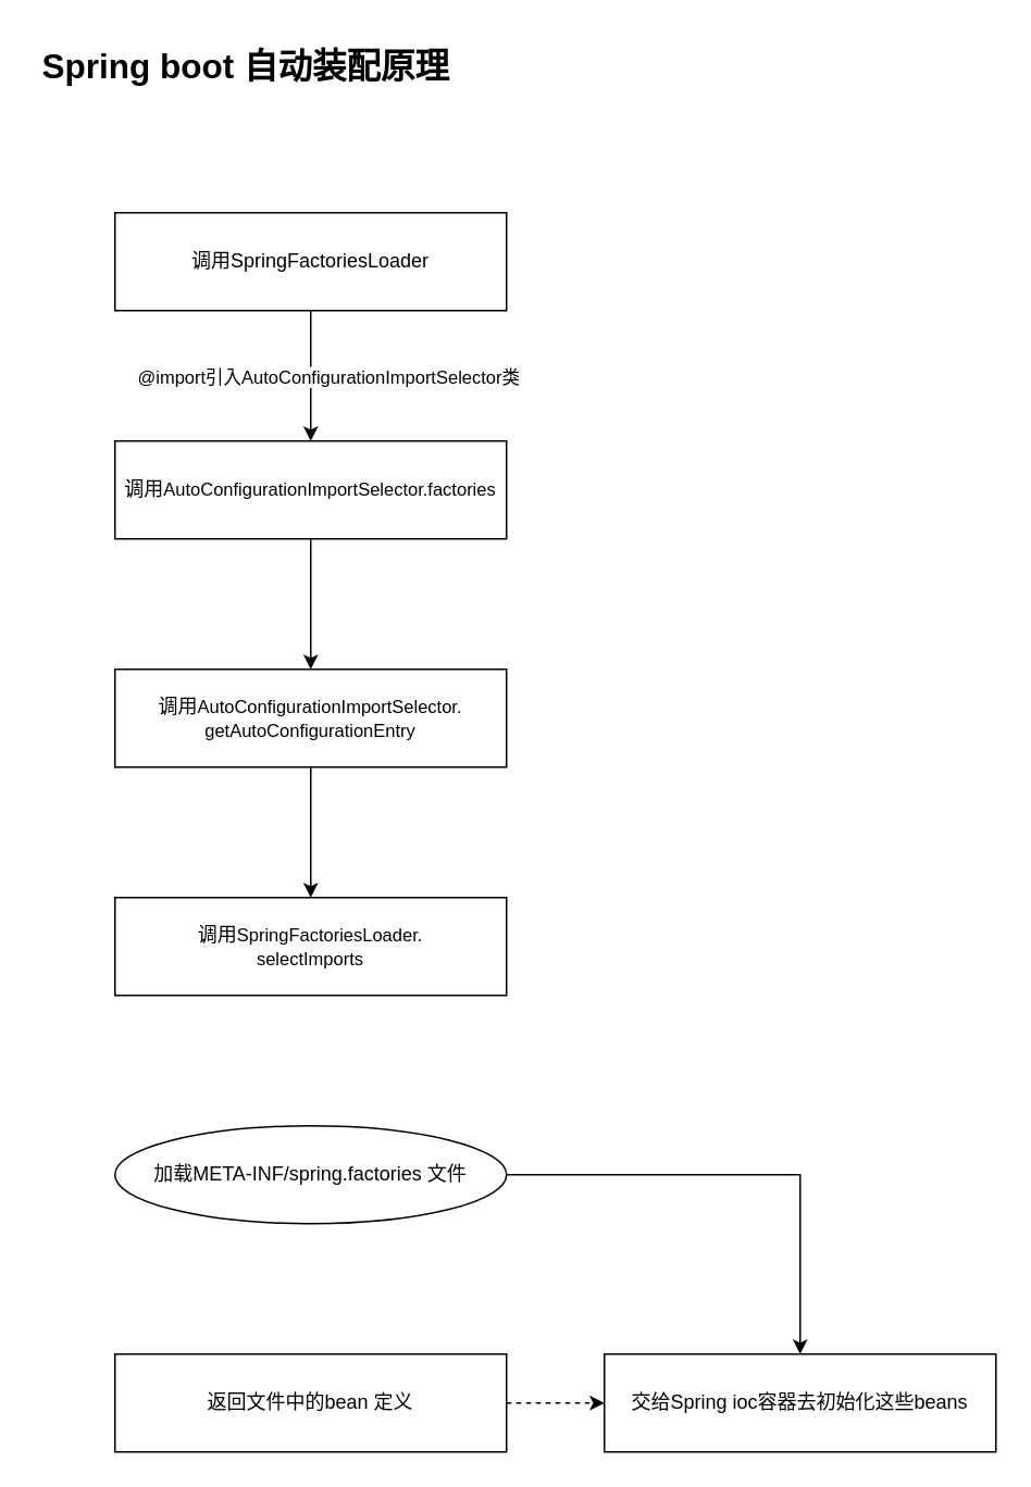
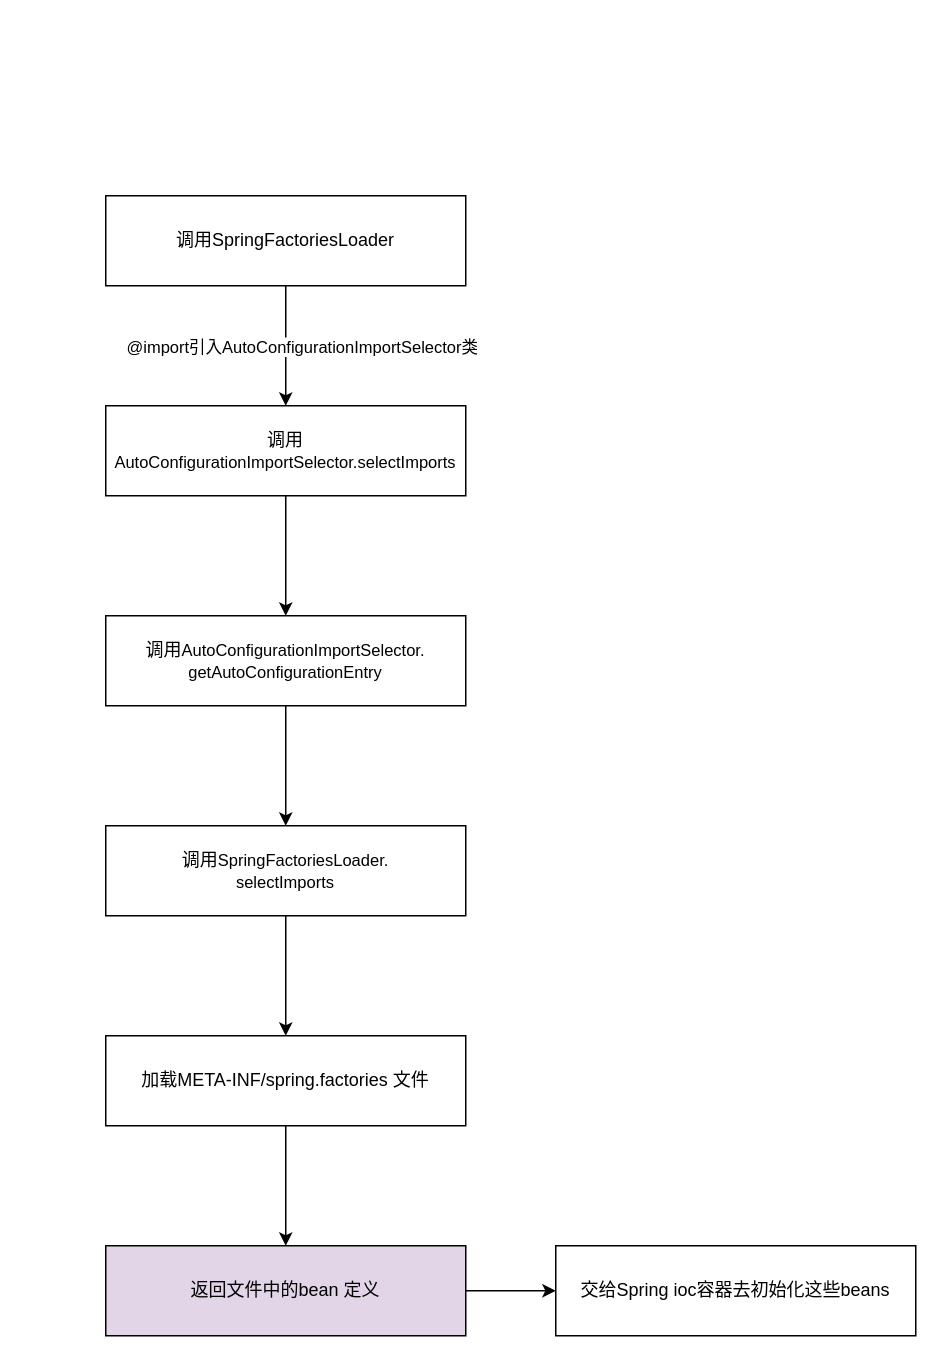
- <mxCell id="7" value="Spring boot 自动装配原理" style="text;html=1;align=center;verticalAlign=middle;resizable=0;points=[];autosize=1;strokeColor=none;fillColor=none;fontSize=21;fontStyle=1" vertex="1" parent="1"><mxGeometry x="20" y="20" width="260" height="40" as="geometry" /></mxCell>
- <mxCell id="6" value="调用&lt;span style=&quot;font-size: 11px; text-wrap-mode: nowrap; background-color: rgb(255, 255, 255);&quot;&gt;AutoConfigurationImportSelector.factories&lt;/span&gt;" style="rounded=0;whiteSpace=wrap;html=1;" vertex="1" parent="1"><mxGeometry x="70" y="270" width="240" height="60" as="geometry" /></mxCell>
+ <mxCell id="6" value="调用&lt;span style=&quot;font-size: 11px; text-wrap-mode: nowrap; background-color: rgb(255, 255, 255);&quot;&gt;AutoConfigurationImportSelector.selectImports&lt;/span&gt;" style="rounded=0;whiteSpace=wrap;html=1;" vertex="1" parent="1"><mxGeometry x="70" y="270" width="240" height="60" as="geometry" /></mxCell>
+ <mxCell id="10" value="" style="edgeStyle=orthogonalEdgeStyle;rounded=0;orthogonalLoop=1;jettySize=auto;html=1;" edge="1" parent="1" source="11" target="13"><mxGeometry relative="1" as="geometry" /></mxCell>
- <mxCell id="13" value="加载META-INF/spring.factories 文件" style="ellipse;whiteSpace=wrap;html=1;" vertex="1" parent="1"><mxGeometry x="70" y="690" width="240" height="60" as="geometry" /></mxCell>
+ <mxCell id="13" value="加载META-INF/spring.factories 文件" style="rounded=0;whiteSpace=wrap;html=1;" vertex="1" parent="1"><mxGeometry x="70" y="690" width="240" height="60" as="geometry" /></mxCell>
- <mxCell id="12" value="" style="edgeStyle=orthogonalEdgeStyle;rounded=0;orthogonalLoop=1;jettySize=auto;html=1;" edge="1" parent="1" source="13" target="16"><mxGeometry relative="1" as="geometry" /></mxCell>
+ <mxCell id="12" value="" style="edgeStyle=orthogonalEdgeStyle;rounded=0;orthogonalLoop=1;jettySize=auto;html=1;" edge="1" parent="1" source="13" target="15"><mxGeometry relative="1" as="geometry" /></mxCell>
- <mxCell id="15" value="返回文件中的bean 定义" style="rounded=0;whiteSpace=wrap;html=1;" vertex="1" parent="1"><mxGeometry x="70" y="830" width="240" height="60" as="geometry" /></mxCell>
+ <mxCell id="15" value="返回文件中的bean 定义" style="rounded=0;whiteSpace=wrap;html=1;fillColor=#e1d5e7;" vertex="1" parent="1"><mxGeometry x="70" y="830" width="240" height="60" as="geometry" /></mxCell>
- <mxCell id="14" value="" style="edgeStyle=orthogonalEdgeStyle;rounded=0;orthogonalLoop=1;jettySize=auto;html=1;dashed=1;" edge="1" parent="1" source="15" target="16"><mxGeometry relative="1" as="geometry" /></mxCell>
+ <mxCell id="14" value="" style="edgeStyle=orthogonalEdgeStyle;rounded=0;orthogonalLoop=1;jettySize=auto;html=1;" edge="1" parent="1" source="15" target="16"><mxGeometry relative="1" as="geometry" /></mxCell>
